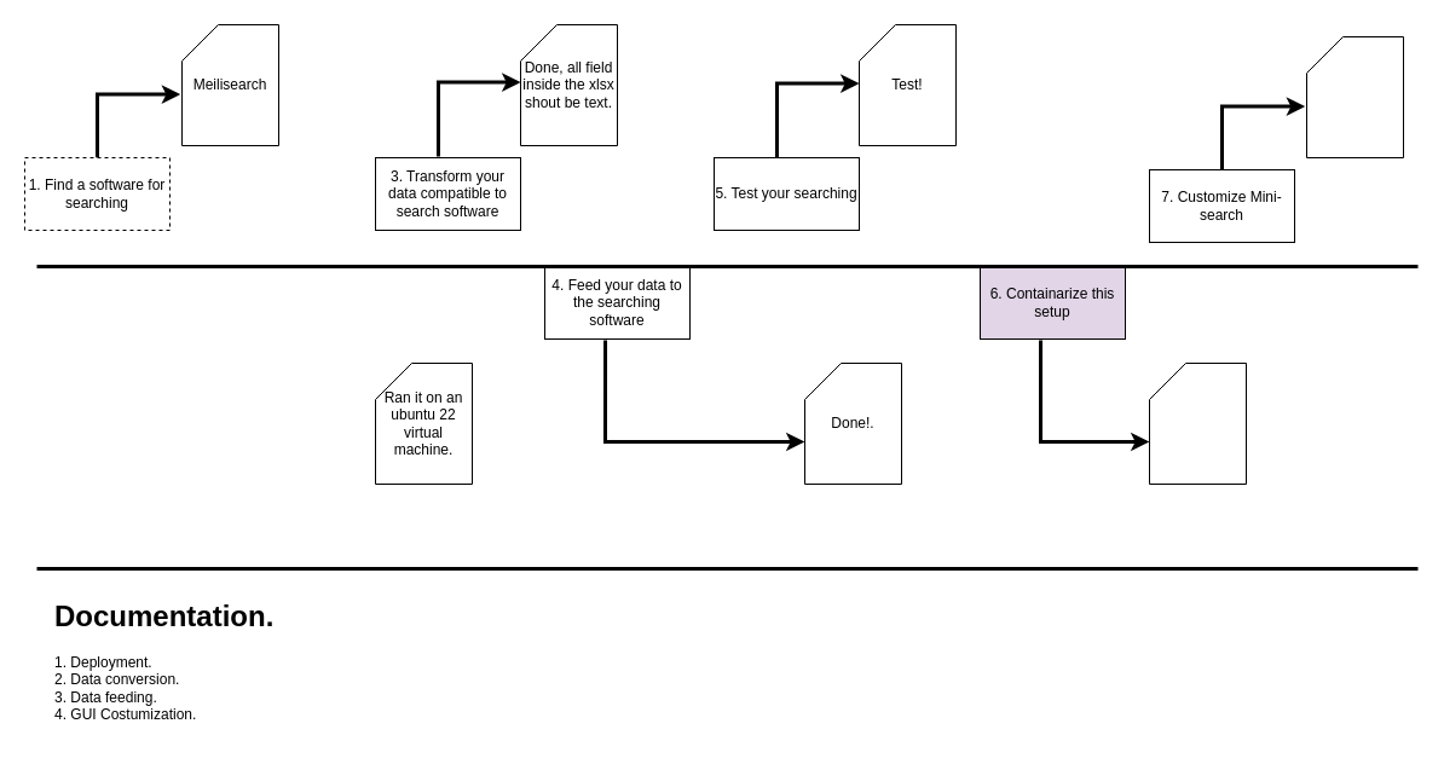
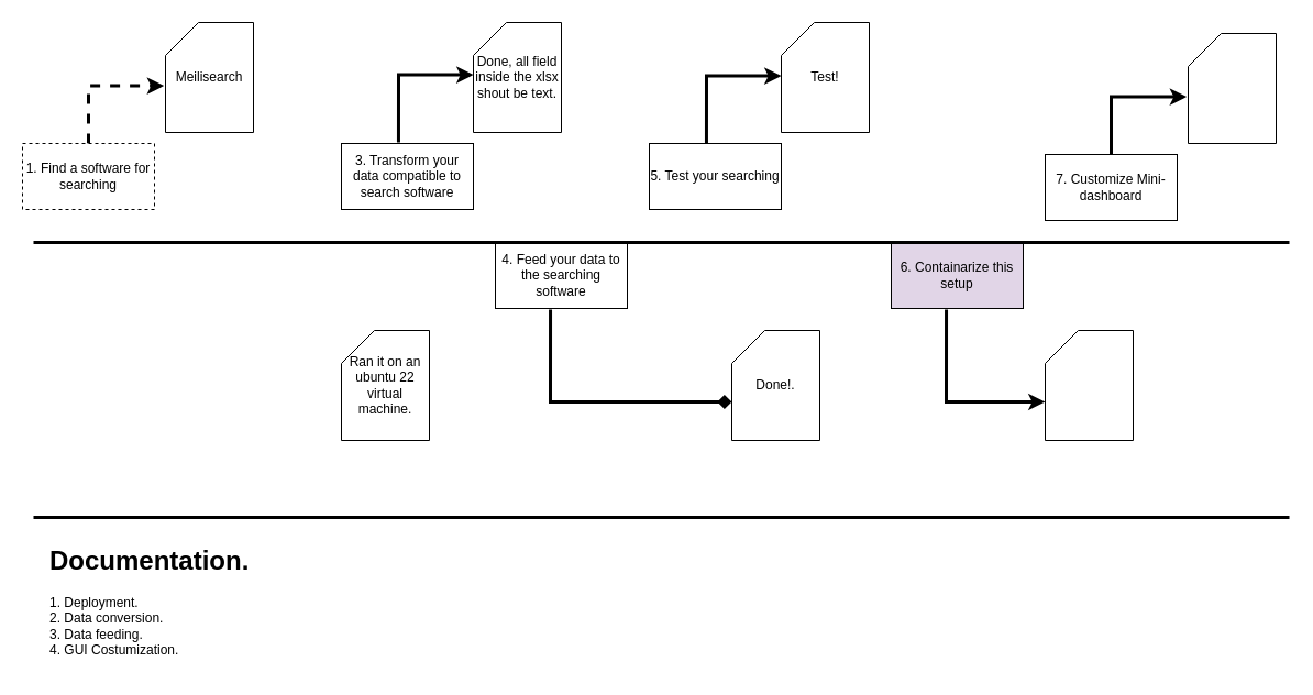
- <mxCell id="2" style="edgeStyle=orthogonalEdgeStyle;rounded=0;orthogonalLoop=1;jettySize=auto;html=1;exitX=0.5;exitY=0;exitDx=0;exitDy=0;entryX=-0.017;entryY=0.576;entryDx=0;entryDy=0;entryPerimeter=0;strokeWidth=3;" parent="1" source="3" target="8" edge="1"><mxGeometry relative="1" as="geometry"><Array as="points"><mxPoint x="80" y="78" /></Array></mxGeometry></mxCell>
+ <mxCell id="2" style="edgeStyle=orthogonalEdgeStyle;rounded=0;orthogonalLoop=1;jettySize=auto;html=1;exitX=0.5;exitY=0;exitDx=0;exitDy=0;entryX=-0.017;entryY=0.576;entryDx=0;entryDy=0;entryPerimeter=0;strokeWidth=3;dashed=1;" parent="1" source="3" target="8" edge="1"><mxGeometry relative="1" as="geometry"><Array as="points"><mxPoint x="80" y="78" /></Array></mxGeometry></mxCell>
- <mxCell id="20" value="7. Customize Mini-search" style="rounded=0;whiteSpace=wrap;html=1;" vertex="1" parent="1"><mxGeometry x="950" y="140" width="120" height="60" as="geometry" /></mxCell>
+ <mxCell id="20" value="7. Customize Mini-dashboard" style="rounded=0;whiteSpace=wrap;html=1;" vertex="1" parent="1"><mxGeometry x="950" y="140" width="120" height="60" as="geometry" /></mxCell>
- <mxCell id="14" style="edgeStyle=orthogonalEdgeStyle;rounded=0;orthogonalLoop=1;jettySize=auto;html=1;exitX=0.417;exitY=1.017;exitDx=0;exitDy=0;entryX=0;entryY=0;entryDx=0;entryDy=65;entryPerimeter=0;strokeWidth=3;exitPerimeter=0;" edge="1" parent="1" source="5" target="11"><mxGeometry relative="1" as="geometry"><mxPoint x="470" y="320" as="sourcePoint" /><mxPoint x="550" y="405" as="targetPoint" /></mxGeometry></mxCell>
+ <mxCell id="14" style="edgeStyle=orthogonalEdgeStyle;rounded=0;orthogonalLoop=1;jettySize=auto;html=1;exitX=0.417;exitY=1.017;exitDx=0;exitDy=0;entryX=0;entryY=0;entryDx=0;entryDy=65;entryPerimeter=0;strokeWidth=3;exitPerimeter=0;endArrow=diamond;" edge="1" parent="1" source="5" target="11"><mxGeometry relative="1" as="geometry"><mxPoint x="470" y="320" as="sourcePoint" /><mxPoint x="550" y="405" as="targetPoint" /></mxGeometry></mxCell>
